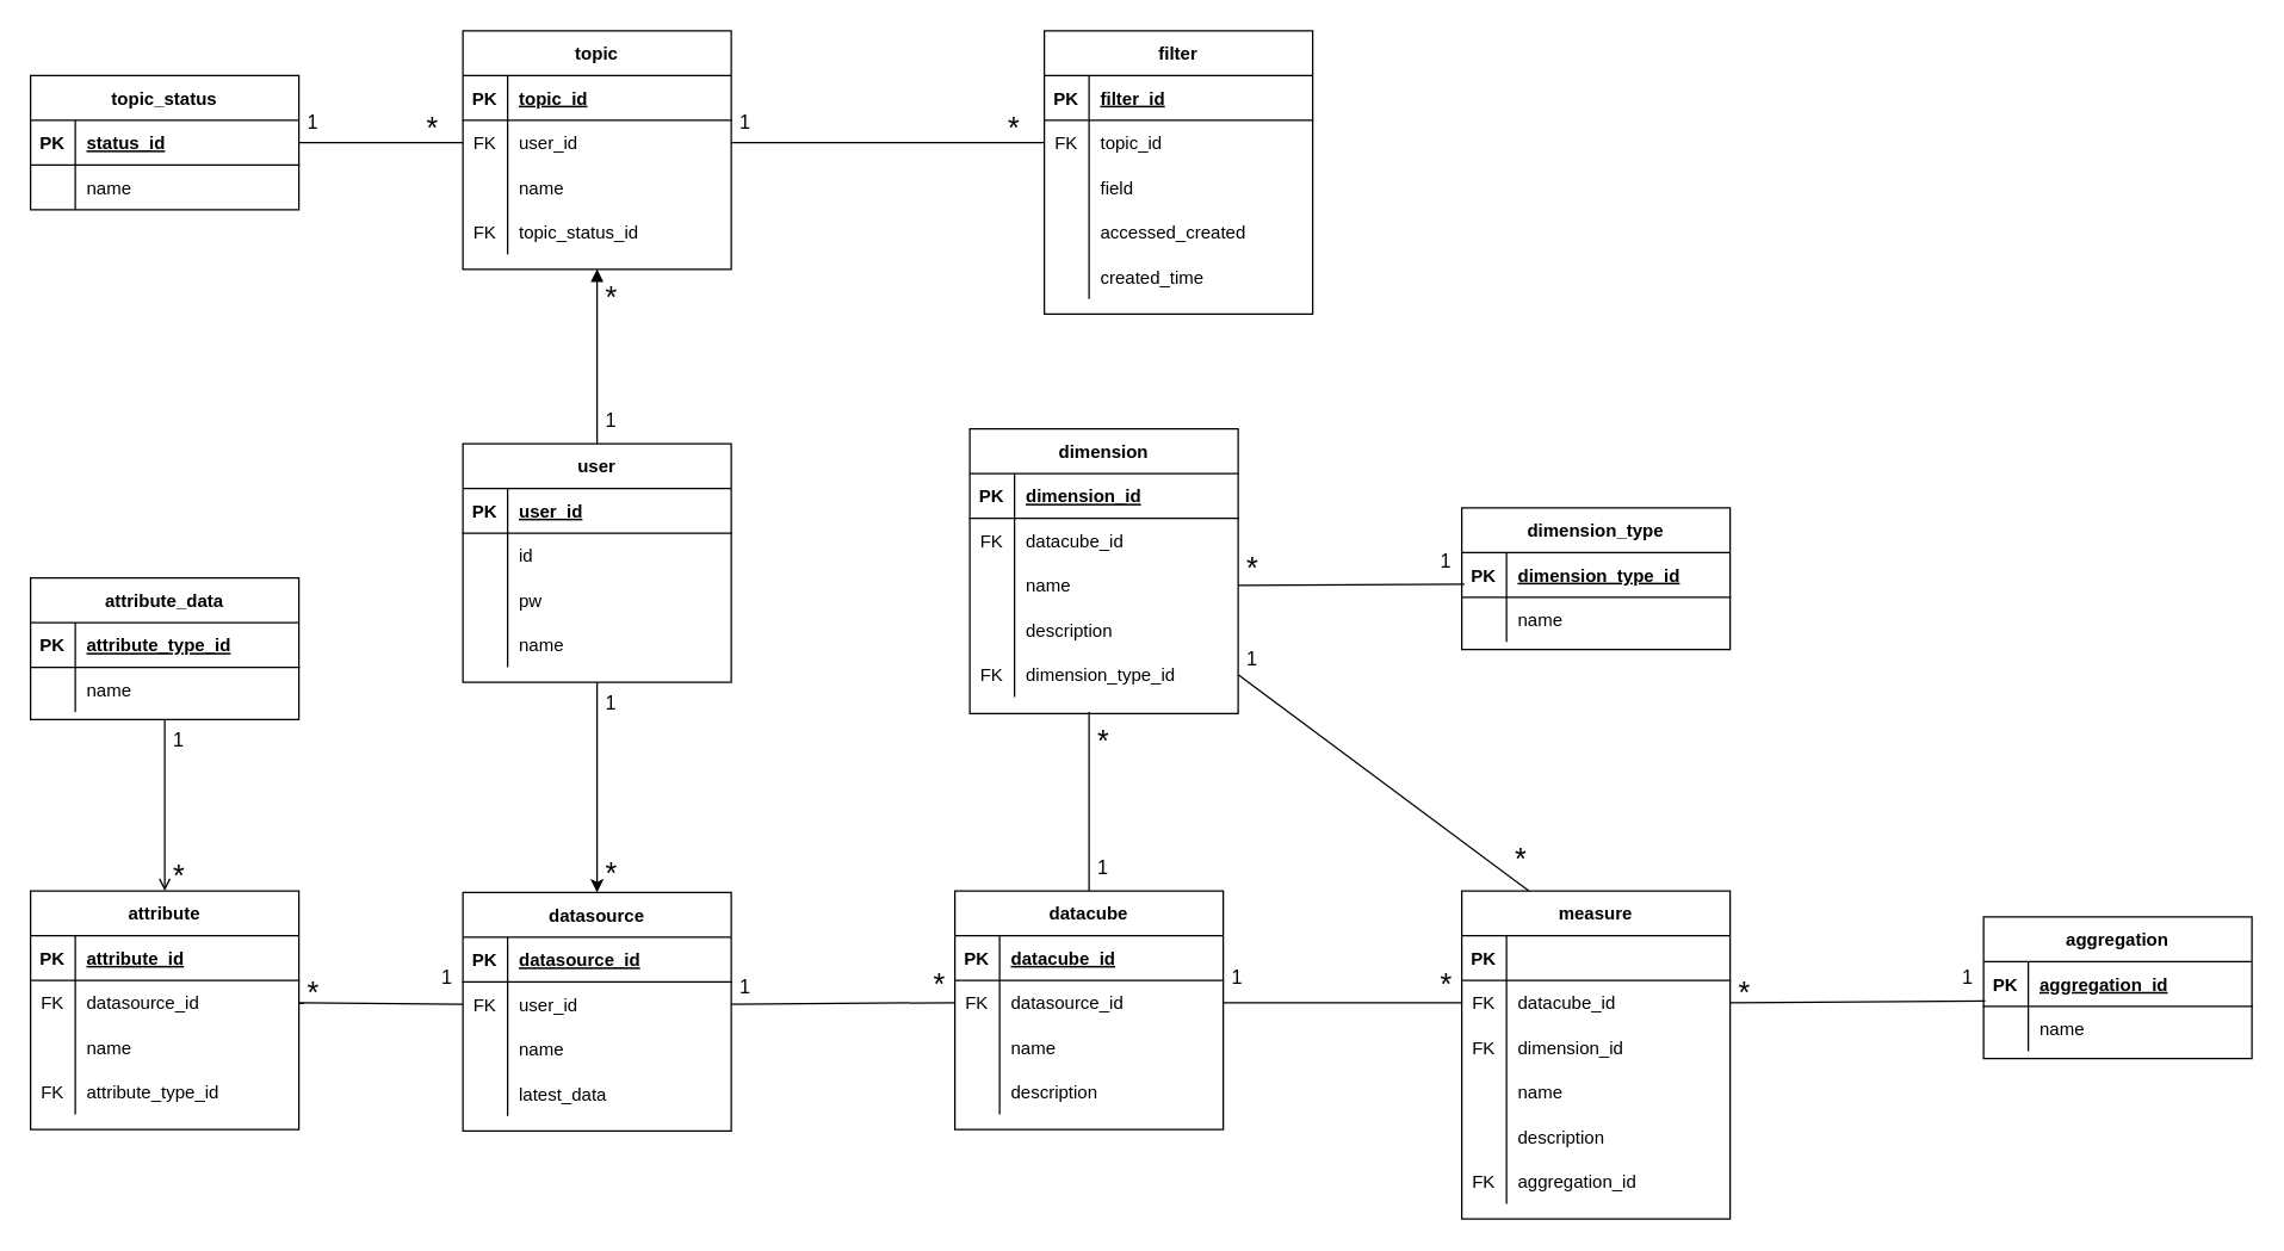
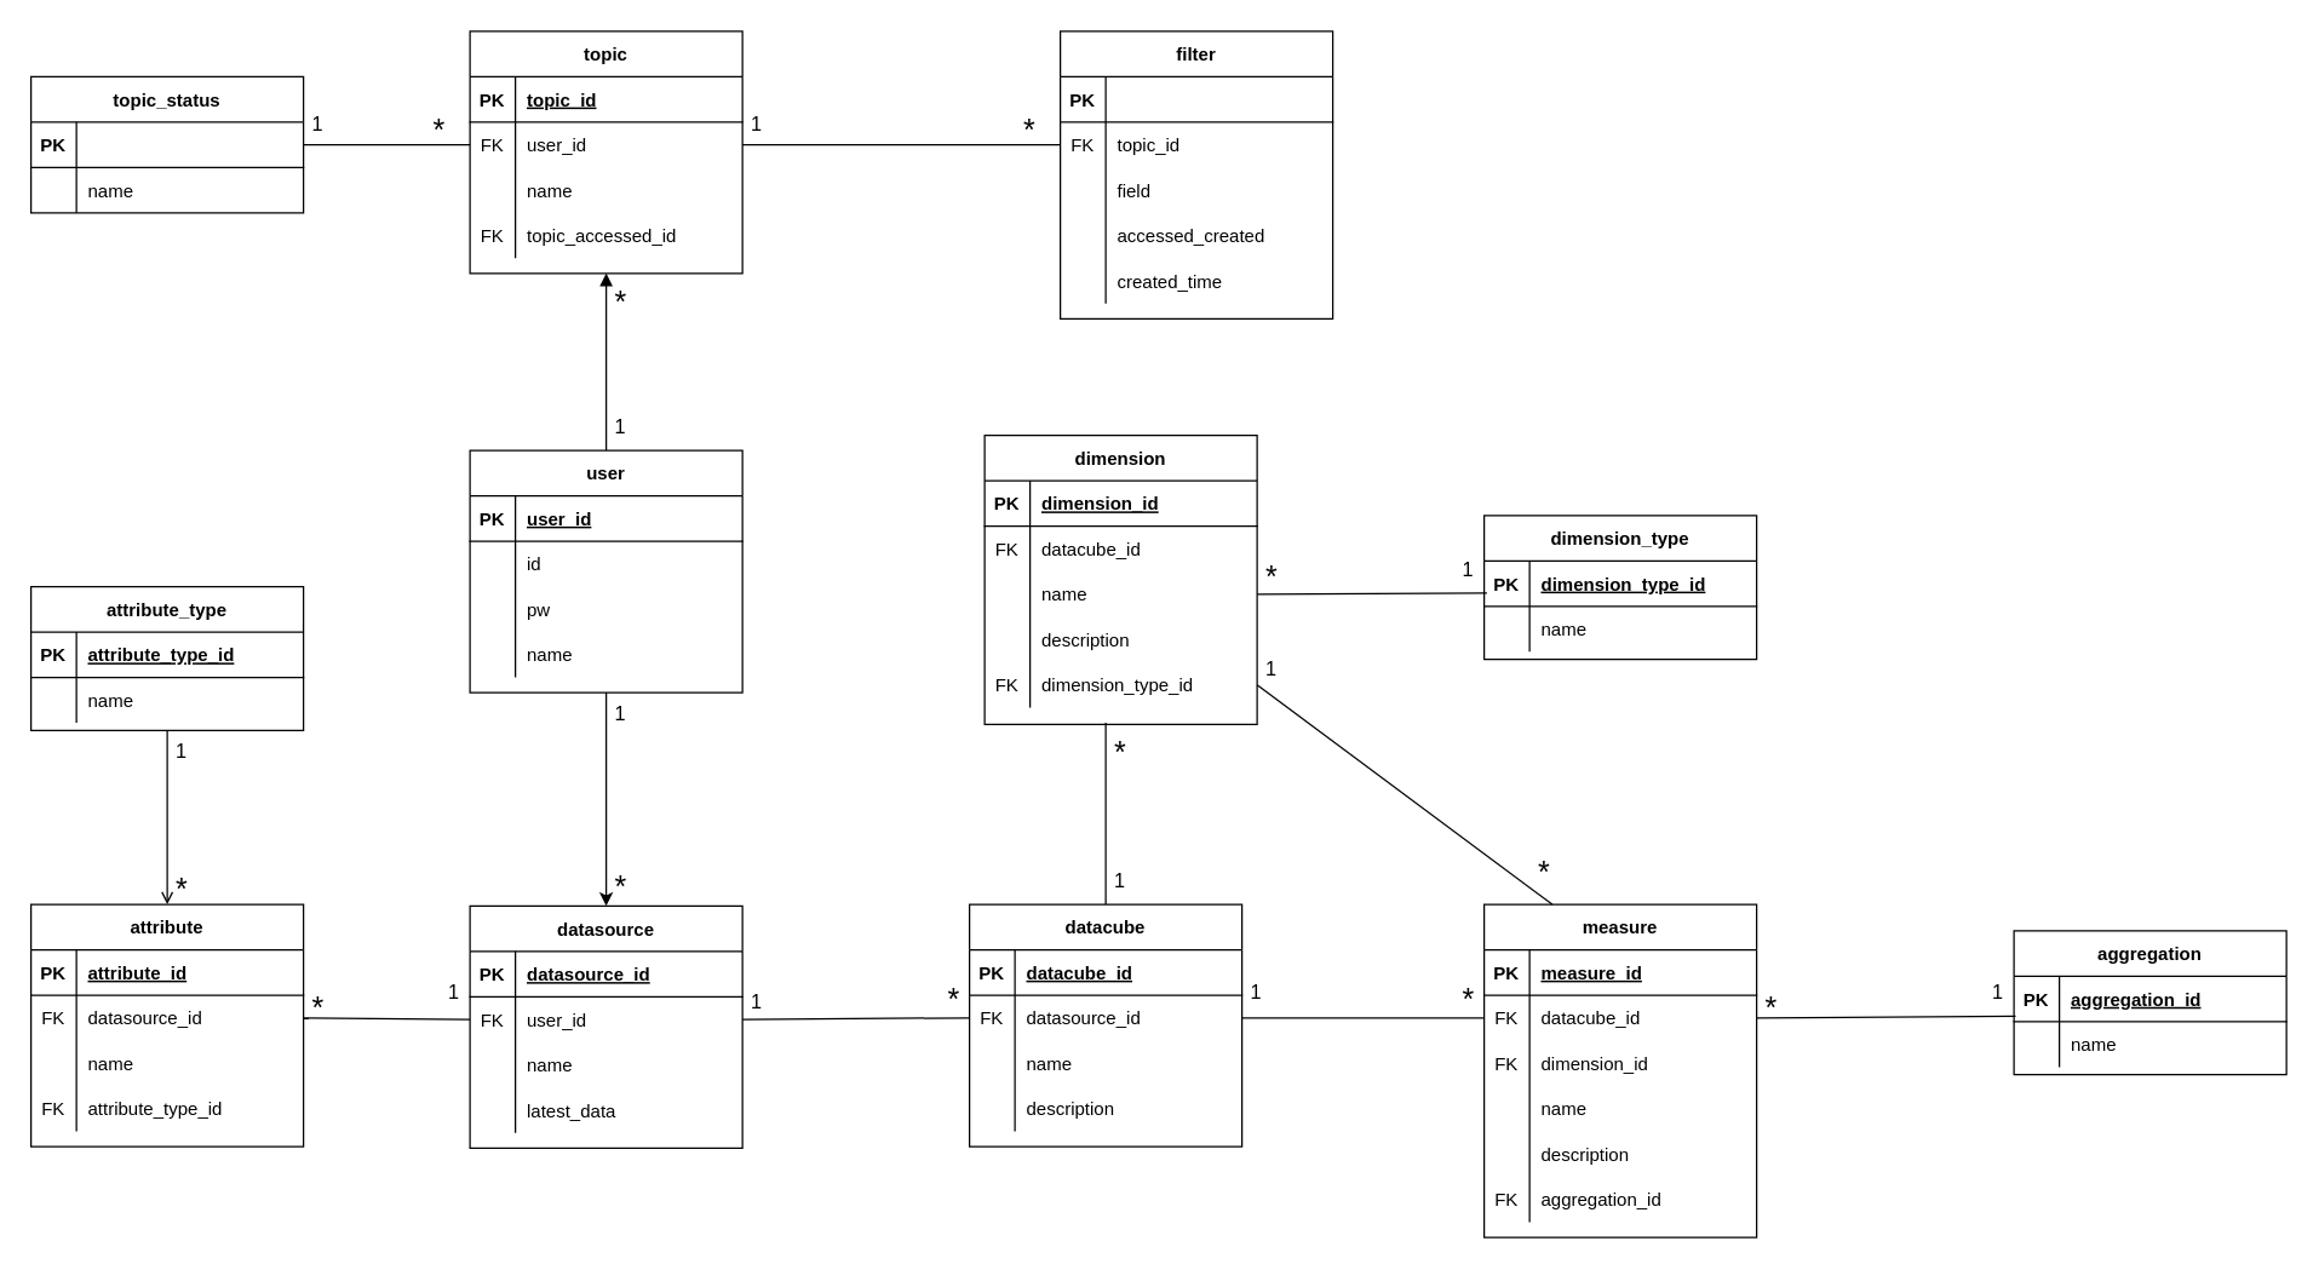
- <mxCell id="40" value="filter_id" style="shape=partialRectangle;connectable=0;fillColor=none;top=0;left=0;bottom=0;right=0;align=left;spacingLeft=6;fontStyle=5;overflow=hidden;" vertex="1" parent="38"><mxGeometry x="30" width="150" height="30" as="geometry" /></mxCell>
- <mxCell id="31" value="status_id" style="shape=partialRectangle;connectable=0;fillColor=none;top=0;left=0;bottom=0;right=0;align=left;spacingLeft=6;fontStyle=5;overflow=hidden;" vertex="1" parent="29"><mxGeometry x="30" width="150" height="30" as="geometry" /></mxCell>
- <mxCell id="27" value="topic_status_id" style="shape=partialRectangle;connectable=0;fillColor=none;top=0;left=0;bottom=0;right=0;align=left;spacingLeft=6;overflow=hidden;" vertex="1" parent="25"><mxGeometry x="30" width="150" height="30" as="geometry" /></mxCell>
+ <mxCell id="27" value="topic_accessed_id" style="shape=partialRectangle;connectable=0;fillColor=none;top=0;left=0;bottom=0;right=0;align=left;spacingLeft=6;overflow=hidden;" vertex="1" parent="25"><mxGeometry x="30" width="150" height="30" as="geometry" /></mxCell>
- <mxCell id="95" value="attribute_data" style="shape=table;startSize=30;container=1;collapsible=1;childLayout=tableLayout;fixedRows=1;rowLines=0;fontStyle=1;align=center;resizeLast=1;" vertex="1" parent="1"><mxGeometry x="20" y="387" width="180" height="95" as="geometry" /></mxCell>
+ <mxCell id="95" value="attribute_type" style="shape=table;startSize=30;container=1;collapsible=1;childLayout=tableLayout;fixedRows=1;rowLines=0;fontStyle=1;align=center;resizeLast=1;" vertex="1" parent="1"><mxGeometry x="20" y="387" width="180" height="95" as="geometry" /></mxCell>
+ <mxCell id="132" value="measure_id" style="shape=partialRectangle;connectable=0;fillColor=none;top=0;left=0;bottom=0;right=0;align=left;spacingLeft=6;fontStyle=5;overflow=hidden;" vertex="1" parent="130"><mxGeometry x="30" width="150" height="30" as="geometry" /></mxCell>
